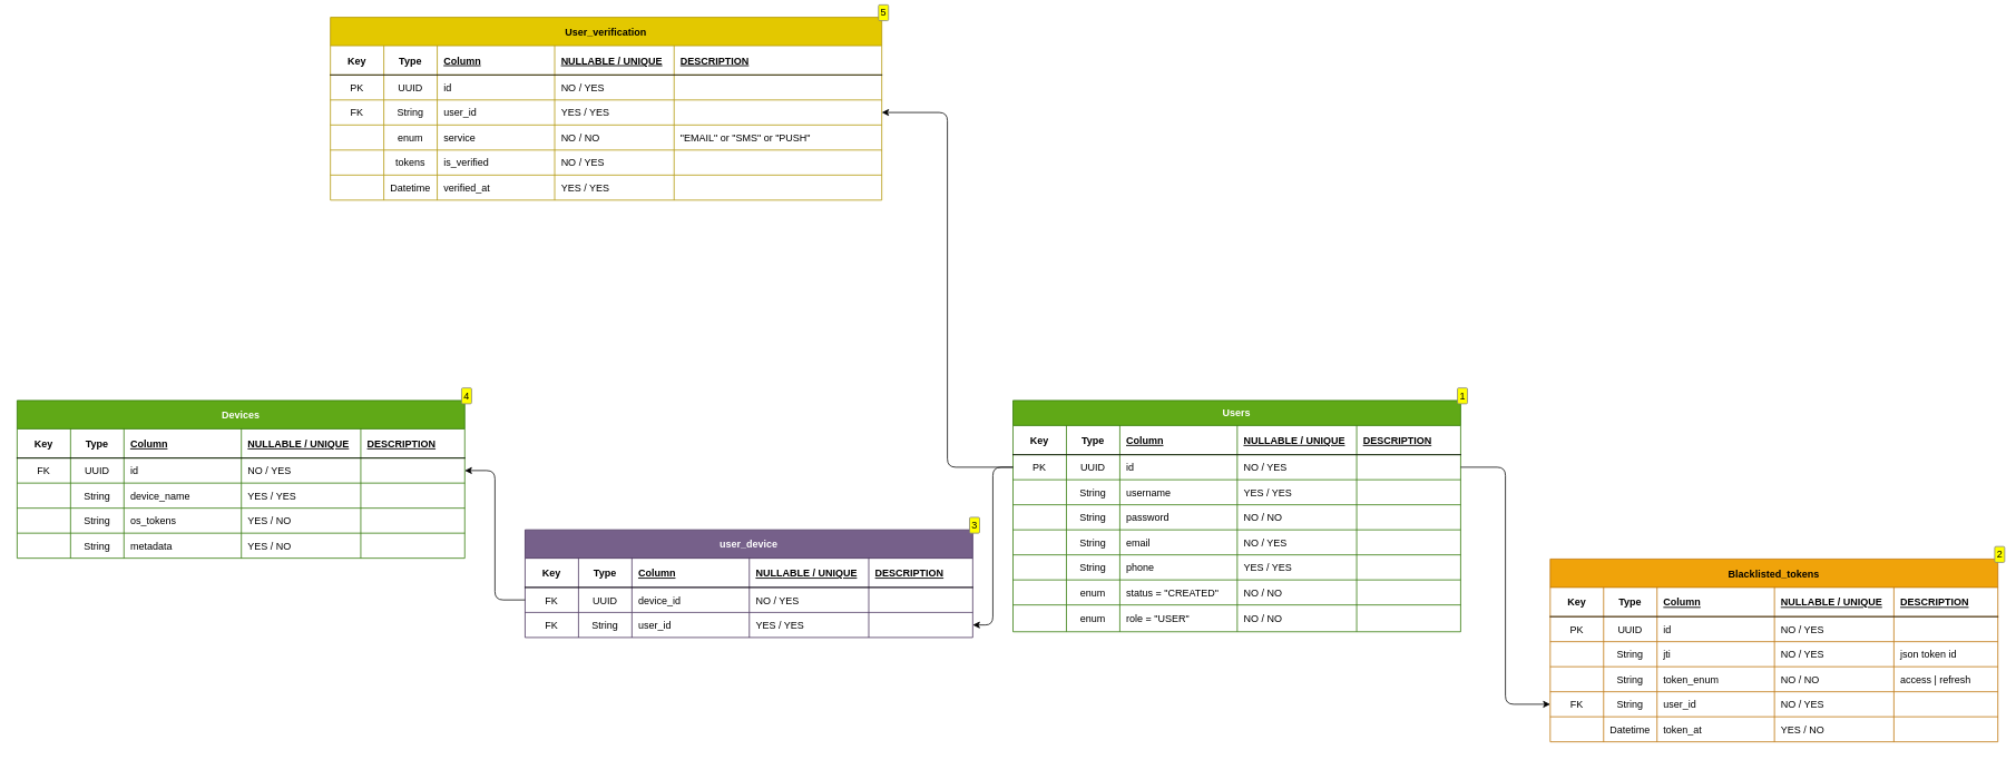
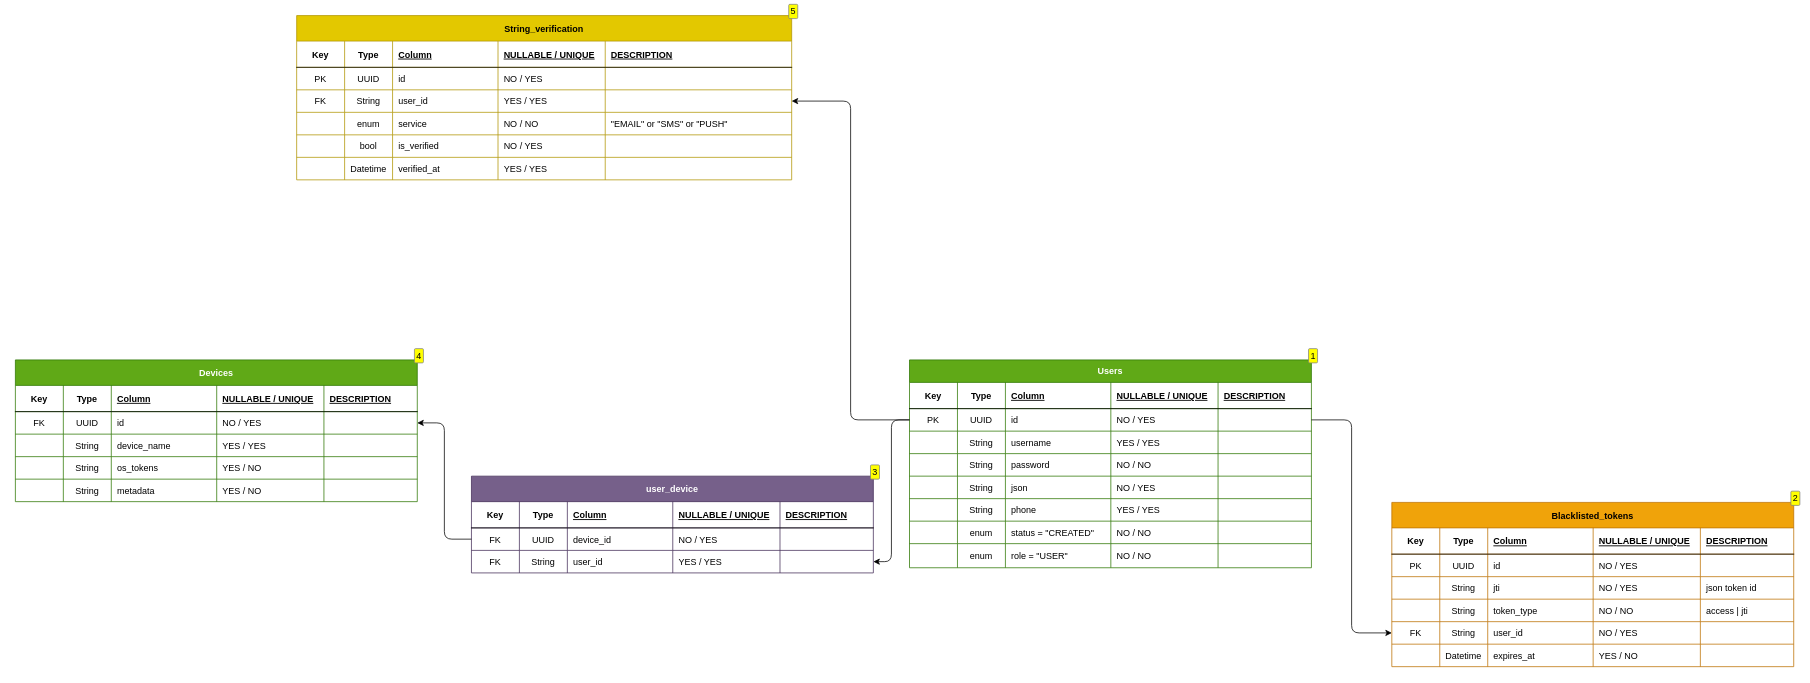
- <mxCell id="141" value="User_verification" style="shape=table;startSize=34;container=1;collapsible=1;childLayout=tableLayout;fixedRows=1;rowLines=1;fontStyle=1;align=center;resizeLast=1;resizeLastRow=0;enumerate=1;fillColor=#e3c800;fontColor=#000000;strokeColor=#B09500;noLabel=0;autosize=1;treeFolding=1;treeMoving=1;" vertex="1" parent="1"><mxGeometry x="395" y="20" width="659.929" height="219" as="geometry" /></mxCell>
+ <mxCell id="141" value="String_verification" style="shape=table;startSize=34;container=1;collapsible=1;childLayout=tableLayout;fixedRows=1;rowLines=1;fontStyle=1;align=center;resizeLast=1;resizeLastRow=0;enumerate=1;fillColor=#e3c800;fontColor=#000000;strokeColor=#B09500;noLabel=0;autosize=1;treeFolding=1;treeMoving=1;" vertex="1" parent="1"><mxGeometry x="395" y="20" width="659.929" height="219" as="geometry" /></mxCell>
- <mxCell id="168" value="tokens" style="shape=partialRectangle;connectable=0;fillColor=none;top=0;left=0;bottom=0;right=0;editable=1;overflow=hidden;" vertex="1" parent="166"><mxGeometry x="63.931" width="63.931" height="30" as="geometry"><mxRectangle width="63.931" height="30" as="alternateBounds" /></mxGeometry></mxCell>
+ <mxCell id="168" value="bool" style="shape=partialRectangle;connectable=0;fillColor=none;top=0;left=0;bottom=0;right=0;editable=1;overflow=hidden;" vertex="1" parent="166"><mxGeometry x="63.931" width="63.931" height="30" as="geometry"><mxRectangle width="63.931" height="30" as="alternateBounds" /></mxGeometry></mxCell>
- <mxCell id="30" value="email" style="shape=partialRectangle;connectable=0;fillColor=none;top=0;left=0;bottom=0;right=0;align=left;spacingLeft=6;overflow=hidden;" vertex="1" parent="27"><mxGeometry x="127.862" width="140.547" height="30" as="geometry"><mxRectangle width="140.547" height="30" as="alternateBounds" /></mxGeometry></mxCell>
+ <mxCell id="30" value="json" style="shape=partialRectangle;connectable=0;fillColor=none;top=0;left=0;bottom=0;right=0;align=left;spacingLeft=6;overflow=hidden;" vertex="1" parent="27"><mxGeometry x="127.862" width="140.547" height="30" as="geometry"><mxRectangle width="140.547" height="30" as="alternateBounds" /></mxGeometry></mxCell>
- <mxCell id="73" value="token_enum" style="shape=partialRectangle;connectable=0;fillColor=none;top=0;left=0;bottom=0;right=0;align=left;spacingLeft=6;overflow=hidden;" vertex="1" parent="70"><mxGeometry x="127.862" width="140.547" height="30" as="geometry"><mxRectangle width="140.547" height="30" as="alternateBounds" /></mxGeometry></mxCell>
+ <mxCell id="73" value="token_type" style="shape=partialRectangle;connectable=0;fillColor=none;top=0;left=0;bottom=0;right=0;align=left;spacingLeft=6;overflow=hidden;" vertex="1" parent="70"><mxGeometry x="127.862" width="140.547" height="30" as="geometry"><mxRectangle width="140.547" height="30" as="alternateBounds" /></mxGeometry></mxCell>
- <mxCell id="75" value="access | refresh" style="shape=partialRectangle;connectable=0;fillColor=none;top=0;left=0;bottom=0;right=0;align=left;spacingLeft=6;overflow=hidden;" vertex="1" parent="70"><mxGeometry x="411.348" width="124.462" height="30" as="geometry"><mxRectangle width="124.462" height="30" as="alternateBounds" /></mxGeometry></mxCell>
+ <mxCell id="75" value="access | jti" style="shape=partialRectangle;connectable=0;fillColor=none;top=0;left=0;bottom=0;right=0;align=left;spacingLeft=6;overflow=hidden;" vertex="1" parent="70"><mxGeometry x="411.348" width="124.462" height="30" as="geometry"><mxRectangle width="124.462" height="30" as="alternateBounds" /></mxGeometry></mxCell>
- <mxCell id="85" value="token_at" style="shape=partialRectangle;connectable=0;fillColor=none;top=0;left=0;bottom=0;right=0;align=left;spacingLeft=6;overflow=hidden;" vertex="1" parent="82"><mxGeometry x="127.862" width="140.547" height="30" as="geometry"><mxRectangle width="140.547" height="30" as="alternateBounds" /></mxGeometry></mxCell>
+ <mxCell id="85" value="expires_at" style="shape=partialRectangle;connectable=0;fillColor=none;top=0;left=0;bottom=0;right=0;align=left;spacingLeft=6;overflow=hidden;" vertex="1" parent="82"><mxGeometry x="127.862" width="140.547" height="30" as="geometry"><mxRectangle width="140.547" height="30" as="alternateBounds" /></mxGeometry></mxCell>
